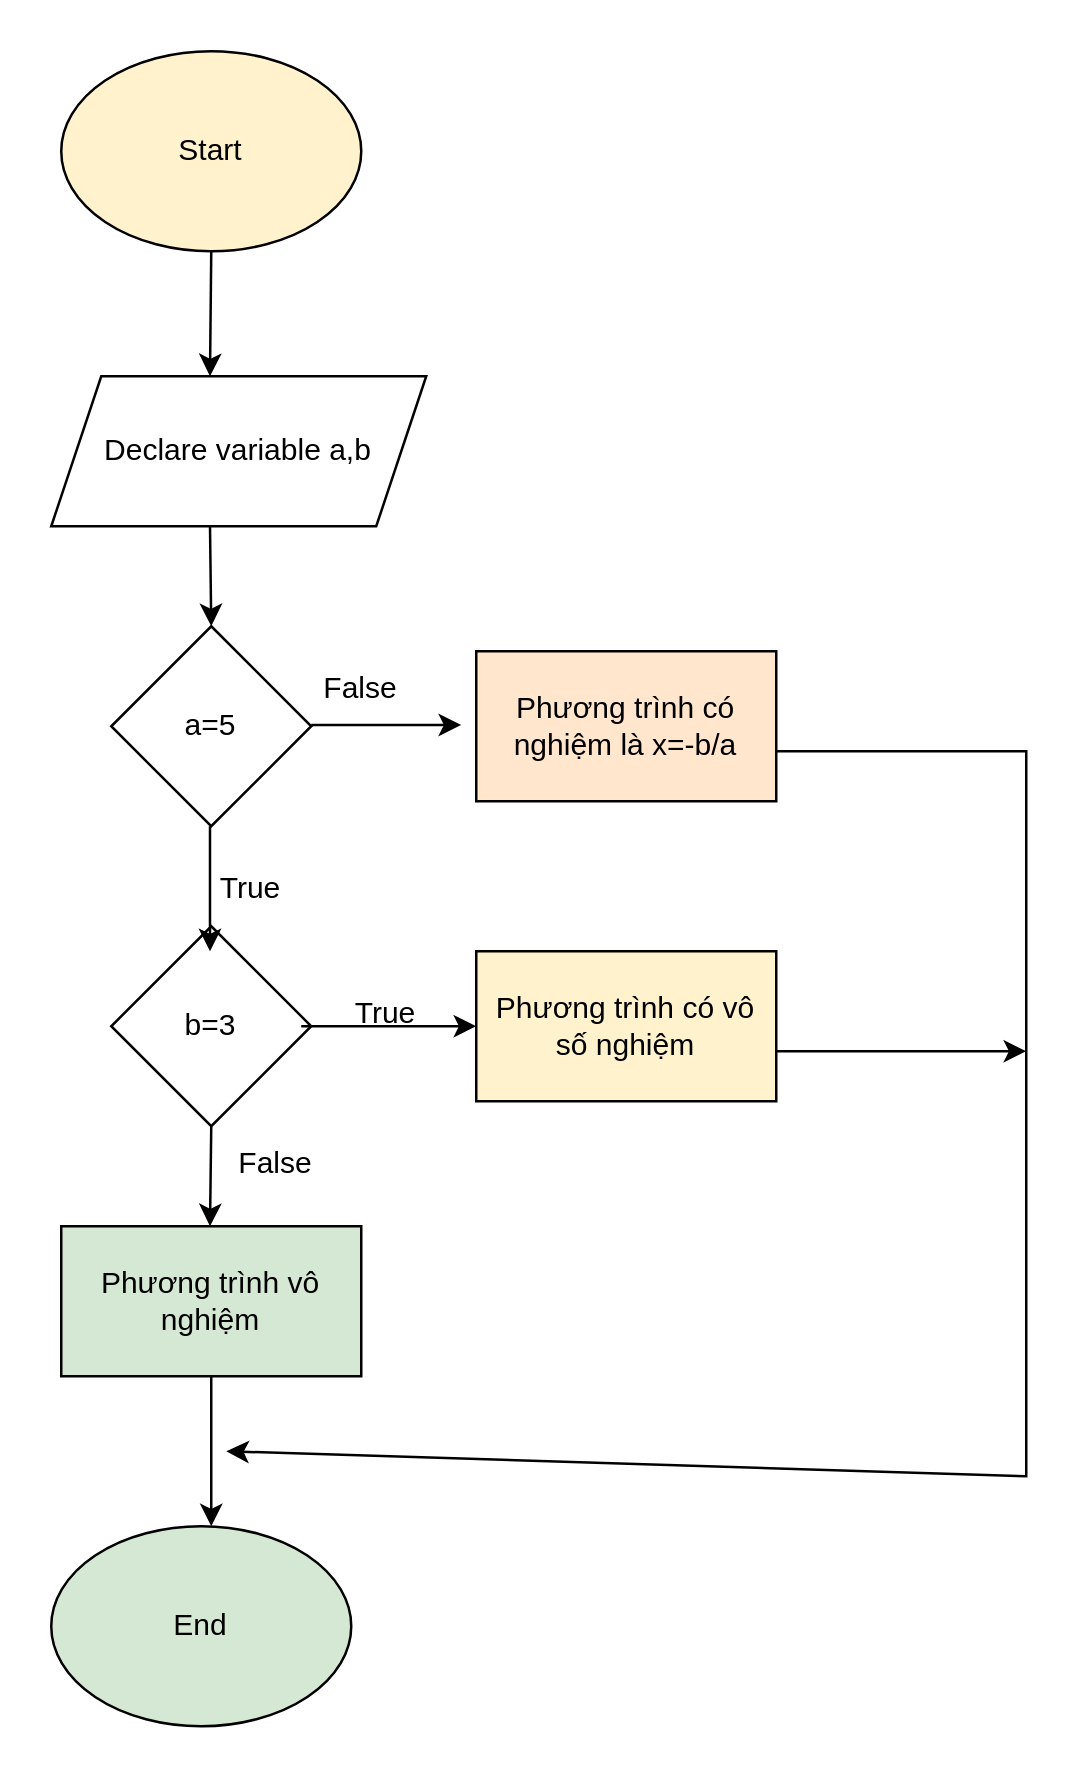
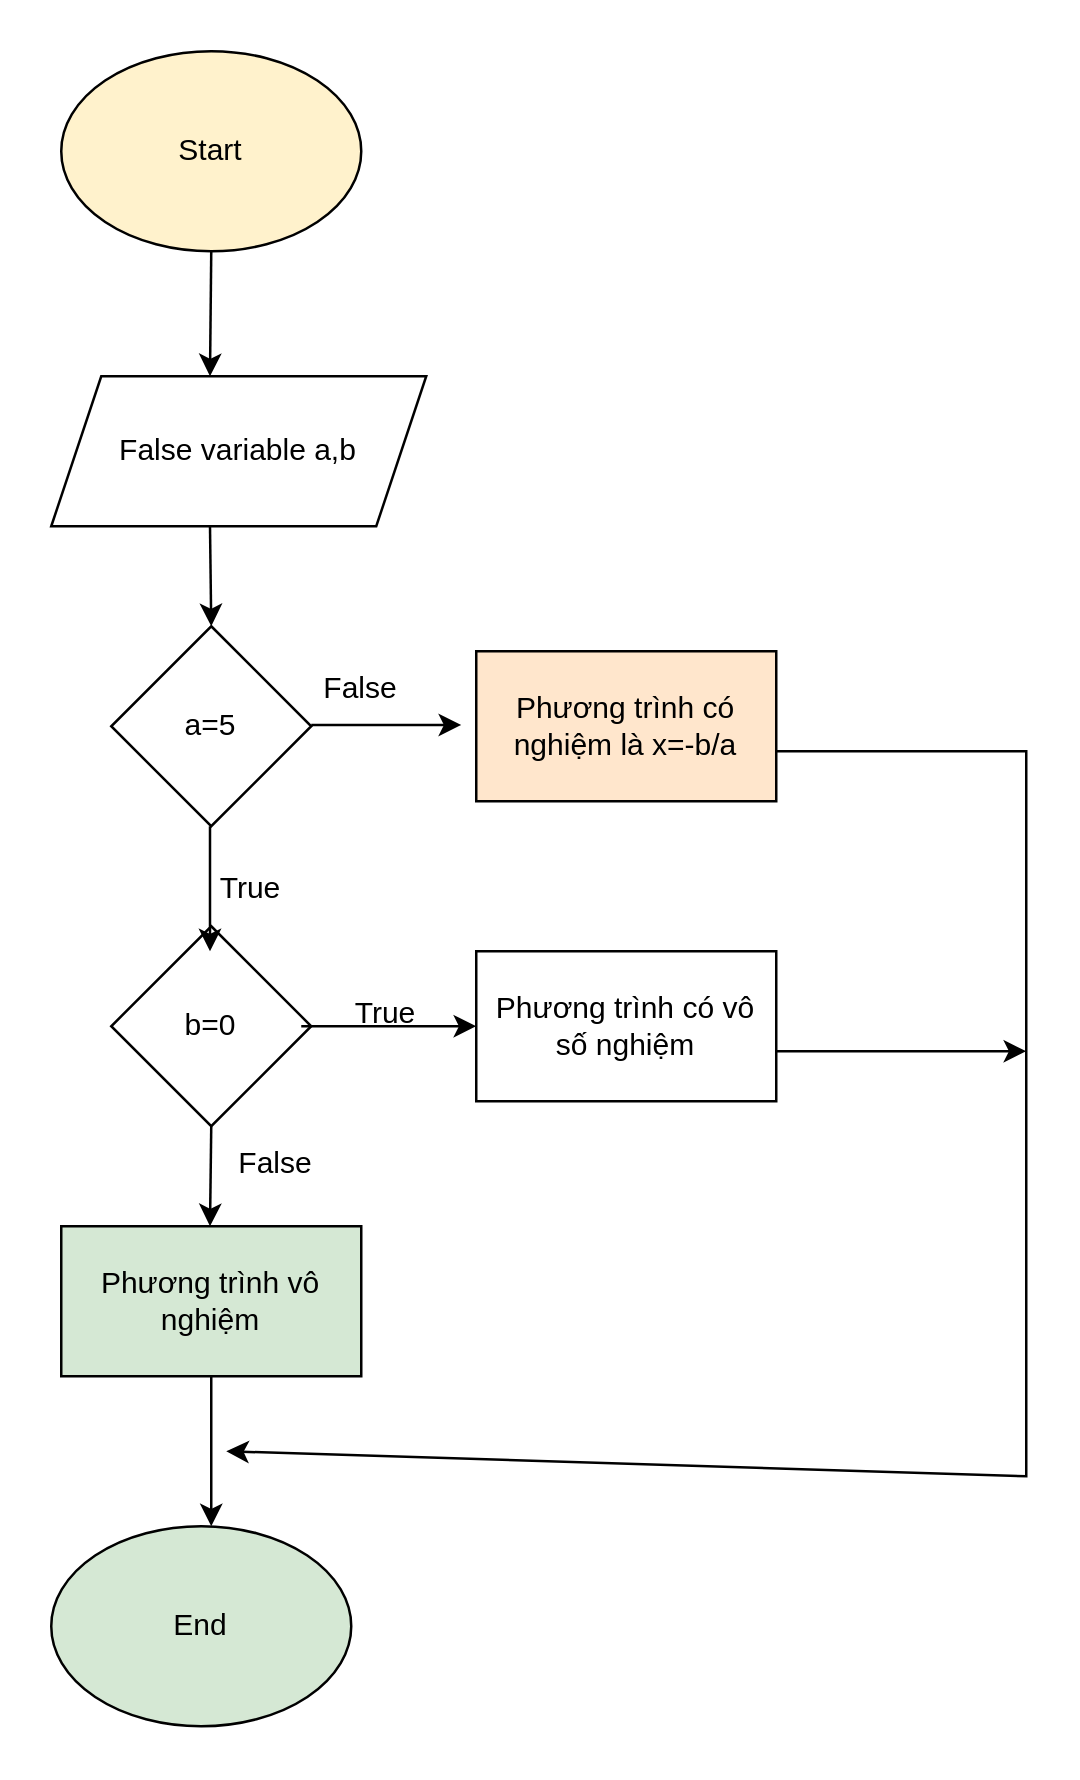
- <mxCell id="3" value="Declare variable a,b" style="shape=parallelogram;perimeter=parallelogramPerimeter;whiteSpace=wrap;html=1;fixedSize=1;" vertex="1" parent="1"><mxGeometry x="20" y="150" width="150" height="60" as="geometry" /></mxCell>
+ <mxCell id="3" value="False variable a,b" style="shape=parallelogram;perimeter=parallelogramPerimeter;whiteSpace=wrap;html=1;fixedSize=1;" vertex="1" parent="1"><mxGeometry x="20" y="150" width="150" height="60" as="geometry" /></mxCell>
- <mxCell id="8" value="b=3" style="rhombus;whiteSpace=wrap;html=1;" vertex="1" parent="1"><mxGeometry x="44" y="370" width="80" height="80" as="geometry" /></mxCell>
+ <mxCell id="8" value="b=0" style="rhombus;whiteSpace=wrap;html=1;" vertex="1" parent="1"><mxGeometry x="44" y="370" width="80" height="80" as="geometry" /></mxCell>
- <mxCell id="10" value="Phương trình có vô số nghiệm" style="rounded=0;whiteSpace=wrap;html=1;fillColor=#fff2cc;" vertex="1" parent="1"><mxGeometry x="190" y="380" width="120" height="60" as="geometry" /></mxCell>
+ <mxCell id="10" value="Phương trình có vô số nghiệm" style="rounded=0;whiteSpace=wrap;html=1;" vertex="1" parent="1"><mxGeometry x="190" y="380" width="120" height="60" as="geometry" /></mxCell>
